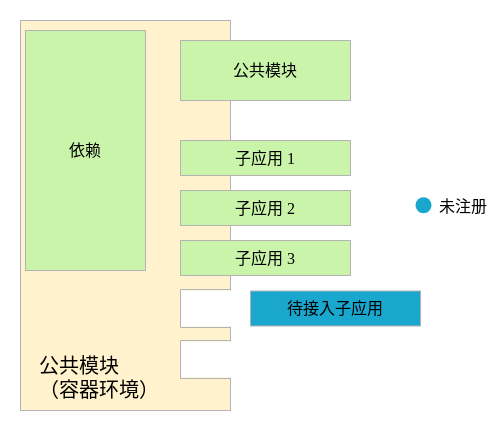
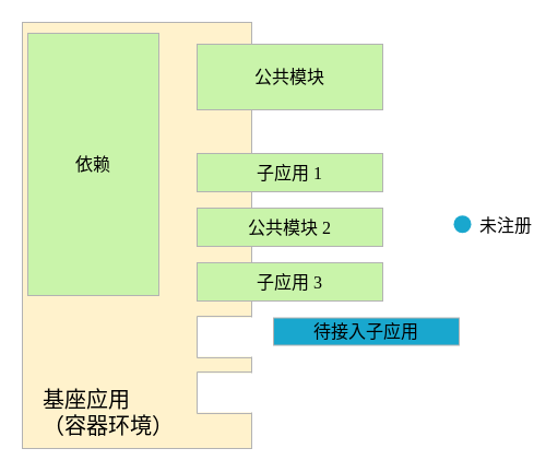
- <mxCell id="6" value="子应用 2" style="rounded=0;whiteSpace=wrap;html=1;strokeColor=#B3B3B3;fillColor=#C9F4AA;fontSize=16;fontFamily=微软雅黑;" vertex="1" parent="1"><mxGeometry x="180" y="190" width="170" height="35" as="geometry" /></mxCell>
+ <mxCell id="6" value="公共模块 2" style="rounded=0;whiteSpace=wrap;html=1;strokeColor=#B3B3B3;fillColor=#C9F4AA;fontSize=16;fontFamily=微软雅黑;" vertex="1" parent="1"><mxGeometry x="180" y="190" width="170" height="35" as="geometry" /></mxCell>
- <mxCell id="8" value="待接入子应用" style="rounded=0;whiteSpace=wrap;html=1;strokeColor=#B3B3B3;fillColor=#19A7CE;fontSize=16;fontFamily=微软雅黑;" vertex="1" parent="1"><mxGeometry x="250" y="290.5" width="170" height="35" as="geometry" /></mxCell>
+ <mxCell id="8" value="待接入子应用" style="rounded=0;whiteSpace=wrap;html=1;strokeColor=#B3B3B3;fillColor=#19A7CE;fontSize=16;fontFamily=微软雅黑;" vertex="1" parent="1"><mxGeometry x="250" y="290.5" width="170" height="25" as="geometry" /></mxCell>
- <mxCell id="2" value="公共模块&lt;br&gt;（容器环境）" style="rounded=0;whiteSpace=wrap;html=1;fillColor=#FFF2CC;strokeColor=#B3B3B3;arcSize=20;fontSize=20;fontFamily=微软雅黑;align=left;spacingLeft=17;verticalAlign=bottom;spacingBottom=6;" vertex="1" parent="1"><mxGeometry x="20" y="20" width="210" height="390" as="geometry" /></mxCell>
+ <mxCell id="2" value="基座应用&lt;br&gt;（容器环境）" style="rounded=0;whiteSpace=wrap;html=1;fillColor=#FFF2CC;strokeColor=#B3B3B3;arcSize=20;fontSize=20;fontFamily=微软雅黑;align=left;spacingLeft=17;verticalAlign=bottom;spacingBottom=6;" vertex="1" parent="1"><mxGeometry x="20" y="20" width="210" height="390" as="geometry" /></mxCell>
